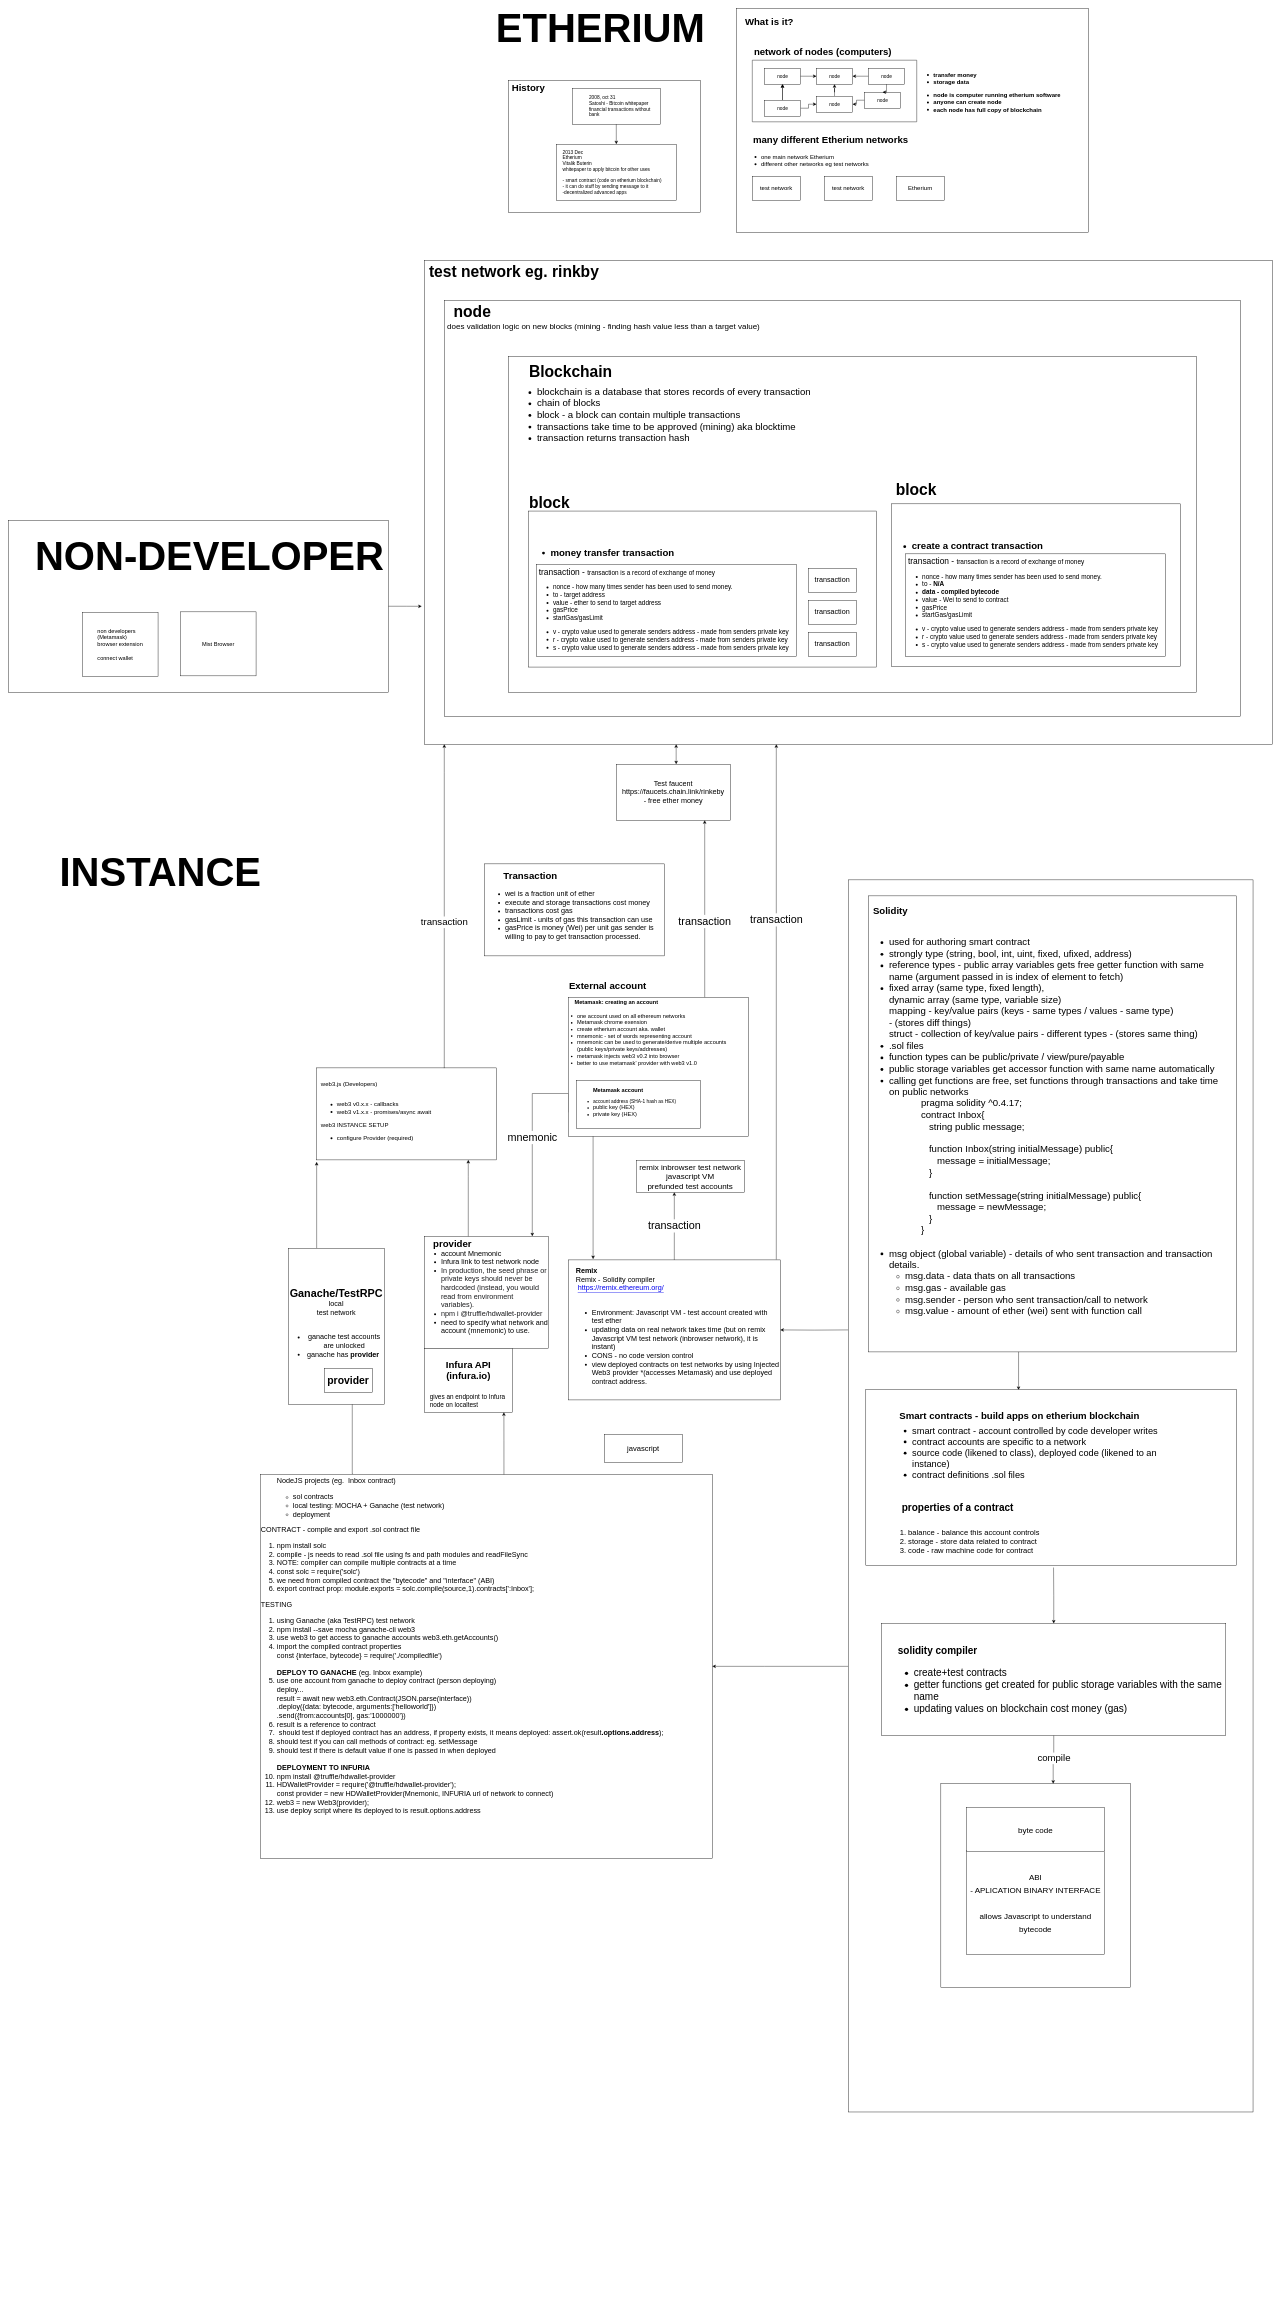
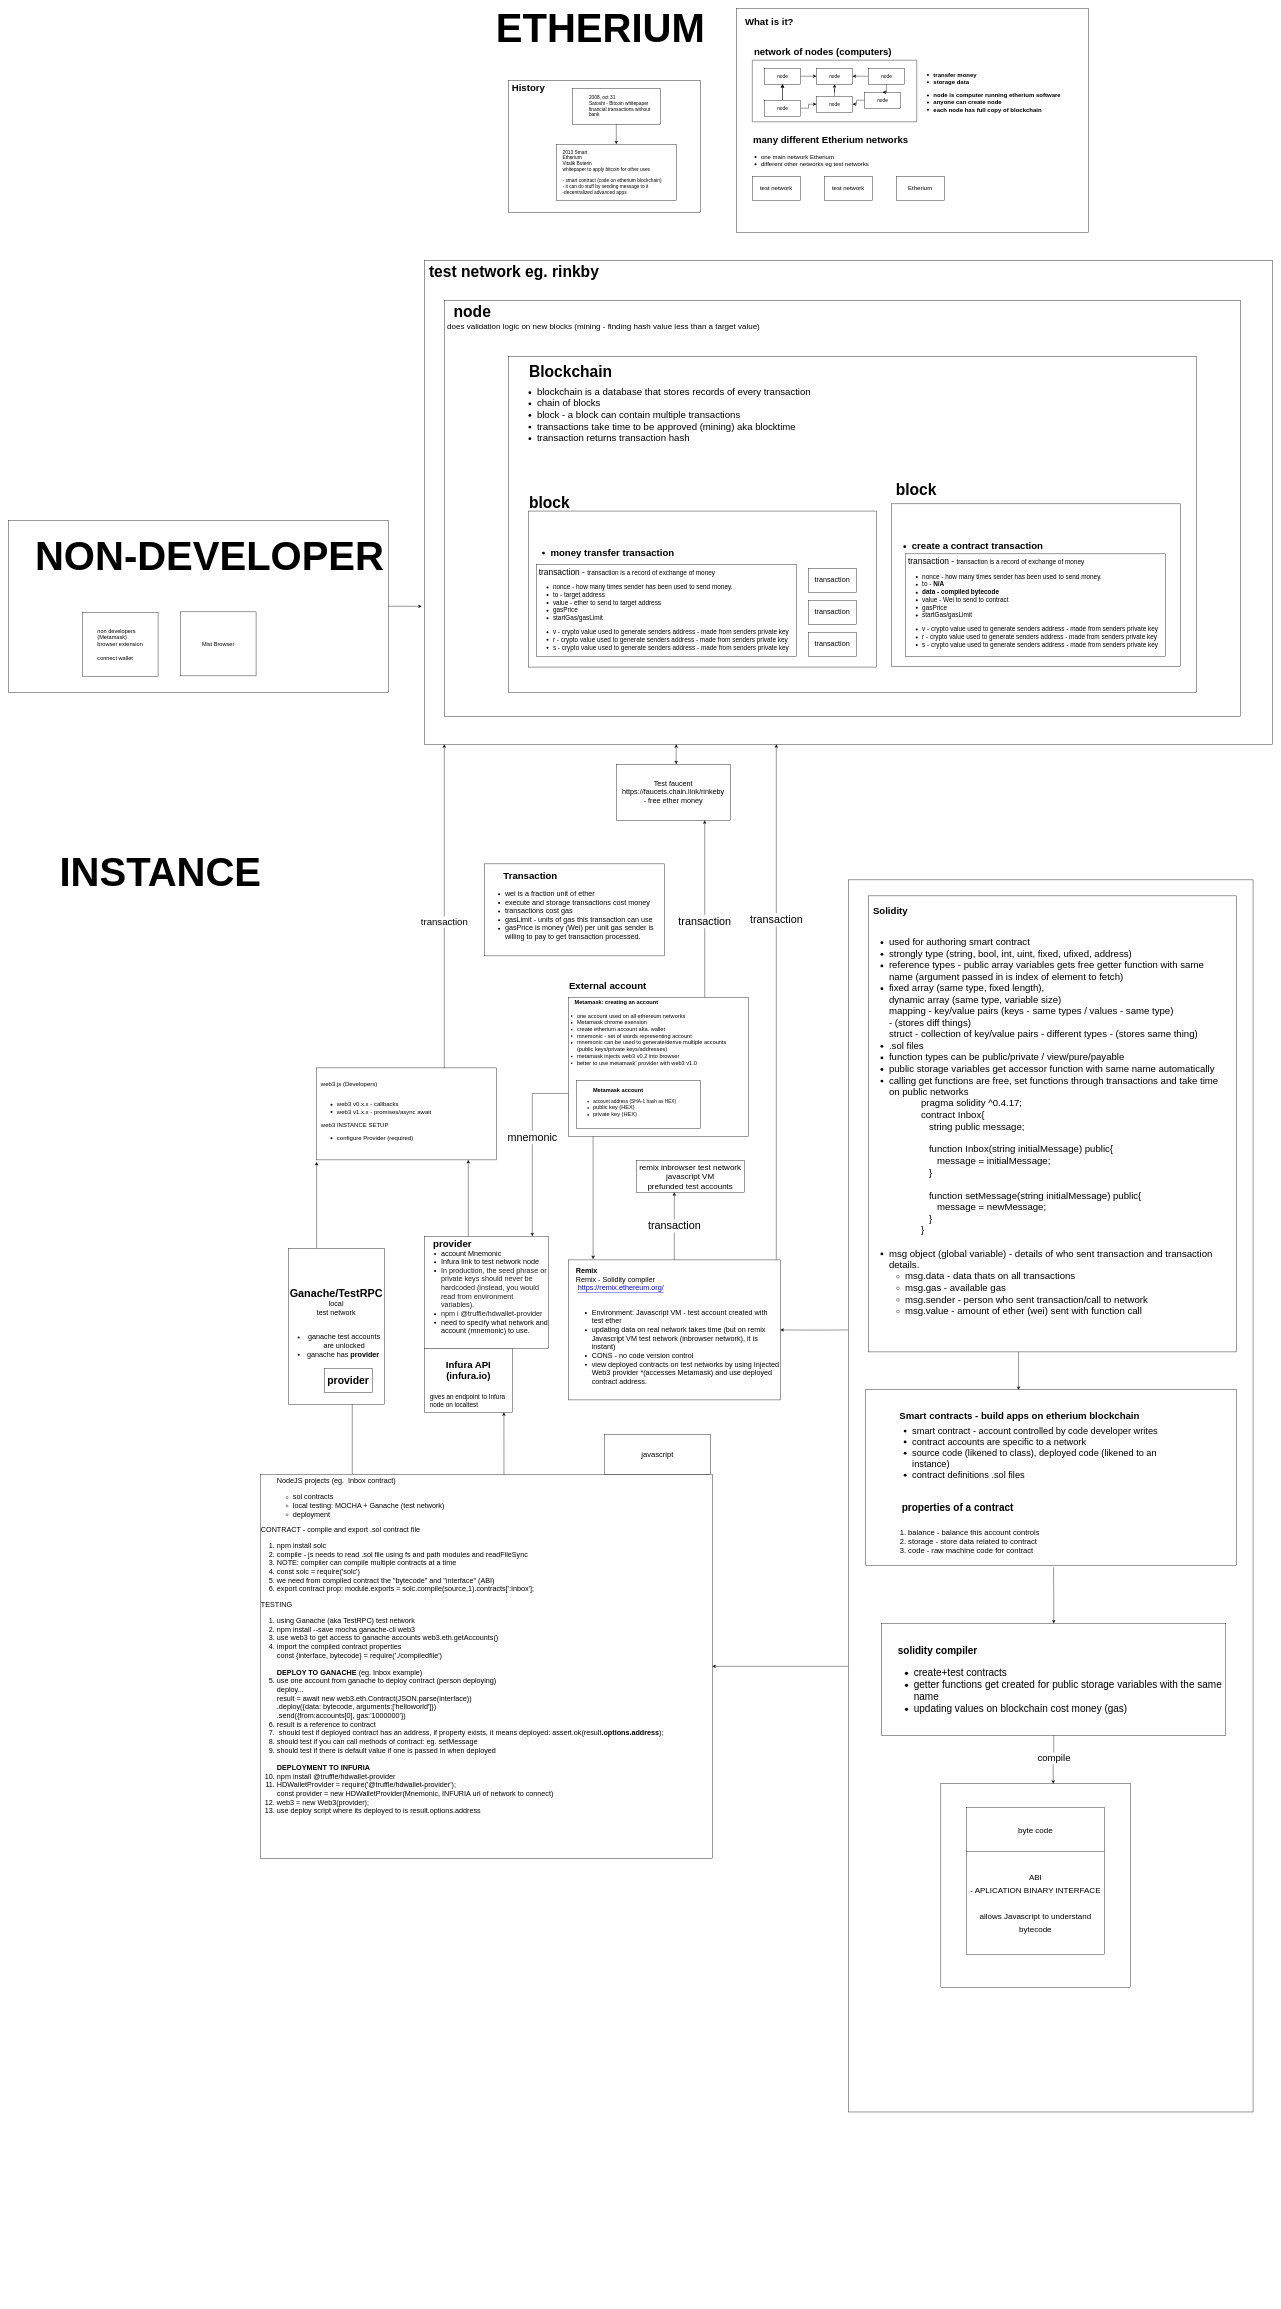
- <mxCell id="50" value="2013 Dec&lt;br&gt;Etherium&lt;br&gt;&lt;span style=&quot;&quot;&gt;Vitalik Buterin&lt;br&gt;whitepaper to apply bitcoin for other uses&lt;br&gt;&lt;br&gt;&lt;div style=&quot;&quot;&gt;&lt;span style=&quot;background-color: initial;&quot;&gt;- smart contract (code on etherium blockchain)&amp;nbsp;&lt;/span&gt;&lt;/div&gt;&lt;div style=&quot;&quot;&gt;&lt;span style=&quot;background-color: initial;&quot;&gt;- it can do stuff by sending message to it&lt;/span&gt;&lt;/div&gt;&lt;div style=&quot;&quot;&gt;&lt;span style=&quot;background-color: initial;&quot;&gt;-decentralized advanced apps&lt;/span&gt;&lt;/div&gt;&lt;/span&gt;" style="rounded=0;whiteSpace=wrap;html=1;align=left;spacingLeft=14;" parent="45" vertex="1"><mxGeometry x="120" y="160" width="300" height="140" as="geometry" /></mxCell>
+ <mxCell id="50" value="2013 Smart&lt;br&gt;Etherium&lt;br&gt;&lt;span style=&quot;&quot;&gt;Vitalik Buterin&lt;br&gt;whitepaper to apply bitcoin for other uses&lt;br&gt;&lt;br&gt;&lt;div style=&quot;&quot;&gt;&lt;span style=&quot;background-color: initial;&quot;&gt;- smart contract (code on etherium blockchain)&amp;nbsp;&lt;/span&gt;&lt;/div&gt;&lt;div style=&quot;&quot;&gt;&lt;span style=&quot;background-color: initial;&quot;&gt;- it can do stuff by sending message to it&lt;/span&gt;&lt;/div&gt;&lt;div style=&quot;&quot;&gt;&lt;span style=&quot;background-color: initial;&quot;&gt;-decentralized advanced apps&lt;/span&gt;&lt;/div&gt;&lt;/span&gt;" style="rounded=0;whiteSpace=wrap;html=1;align=left;spacingLeft=14;" parent="45" vertex="1"><mxGeometry x="120" y="160" width="300" height="140" as="geometry" /></mxCell>
- <mxCell id="66" value="&lt;font style=&quot;font-size: 19px;&quot;&gt;javascript&lt;/font&gt;" style="rounded=0;whiteSpace=wrap;html=1;fontSize=13;" parent="62" vertex="1"><mxGeometry x="1490" y="1675" width="195" height="70" as="geometry" /></mxCell>
+ <mxCell id="66" value="&lt;font style=&quot;font-size: 19px;&quot;&gt;javascript&lt;/font&gt;" style="rounded=0;whiteSpace=wrap;html=1;fontSize=13;" parent="62" vertex="1"><mxGeometry x="1490" y="1675" width="265.63" height="100" as="geometry" /></mxCell>
